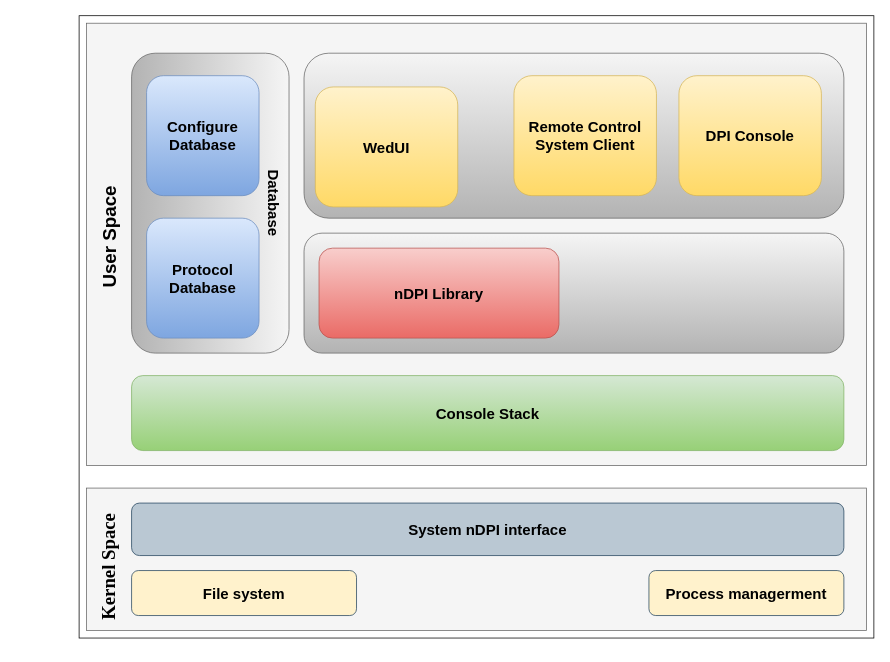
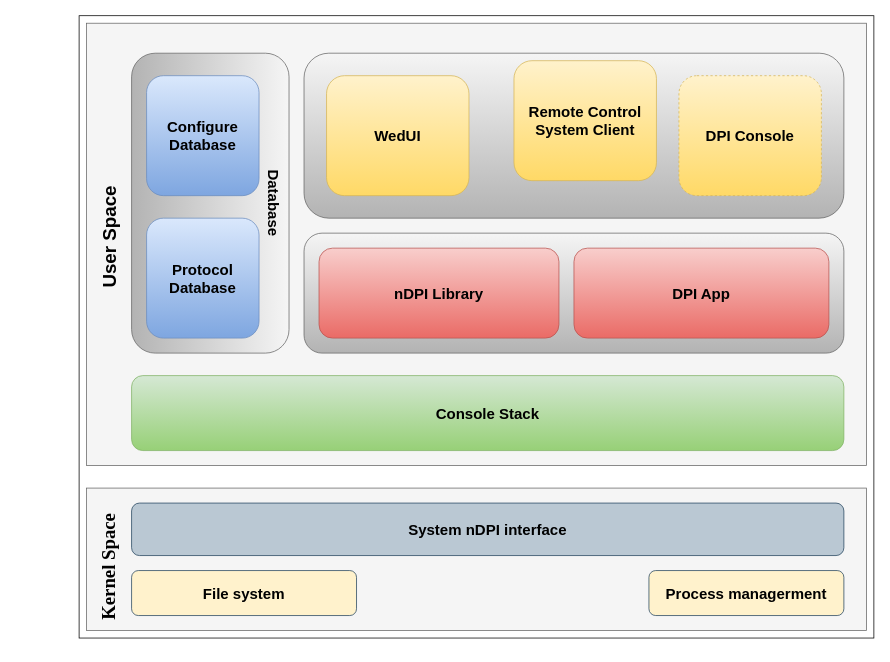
- <mxCell id="9" value="Remote Control System Client" style="rounded=1;whiteSpace=wrap;html=1;fontSize=20;fontStyle=1;fillColor=#fff2cc;gradientColor=#ffd966;strokeColor=#d6b656;" vertex="1" parent="1"><mxGeometry x="685" y="100" width="190" height="160" as="geometry" /></mxCell>
+ <mxCell id="9" value="Remote Control System Client" style="rounded=1;whiteSpace=wrap;html=1;fontSize=20;fontStyle=1;fillColor=#fff2cc;gradientColor=#ffd966;strokeColor=#d6b656;" vertex="1" parent="1"><mxGeometry x="685" y="80" width="190" height="160" as="geometry" /></mxCell>
- <mxCell id="10" value="DPI Console" style="rounded=1;whiteSpace=wrap;html=1;fontSize=20;fontStyle=1;fillColor=#fff2cc;gradientColor=#ffd966;strokeColor=#d6b656;" vertex="1" parent="1"><mxGeometry x="905" y="100" width="190" height="160" as="geometry" /></mxCell>
+ <mxCell id="10" value="DPI Console" style="rounded=1;whiteSpace=wrap;html=1;fontSize=20;fontStyle=1;fillColor=#fff2cc;gradientColor=#ffd966;strokeColor=#d6b656;dashed=1;" vertex="1" parent="1"><mxGeometry x="905" y="100" width="190" height="160" as="geometry" /></mxCell>
- <mxCell id="8" value="WedUI" style="rounded=1;whiteSpace=wrap;html=1;fontSize=20;fontStyle=1;fillColor=#fff2cc;gradientColor=#ffd966;strokeColor=#d6b656;" vertex="1" parent="1"><mxGeometry x="420" y="115" width="190" height="160" as="geometry" /></mxCell>
+ <mxCell id="8" value="WedUI" style="rounded=1;whiteSpace=wrap;html=1;fontSize=20;fontStyle=1;fillColor=#fff2cc;gradientColor=#ffd966;strokeColor=#d6b656;" vertex="1" parent="1"><mxGeometry x="435" y="100" width="190" height="160" as="geometry" /></mxCell>
+ <mxCell id="7" value="&lt;font style=&quot;font-size: 20px&quot;&gt;&lt;b&gt;DPI App&lt;/b&gt;&lt;/font&gt;" style="rounded=1;whiteSpace=wrap;html=1;fillColor=#f8cecc;gradientColor=#ea6b66;strokeColor=#b85450;" vertex="1" parent="1"><mxGeometry x="765" y="330" width="340" height="120" as="geometry" /></mxCell>
